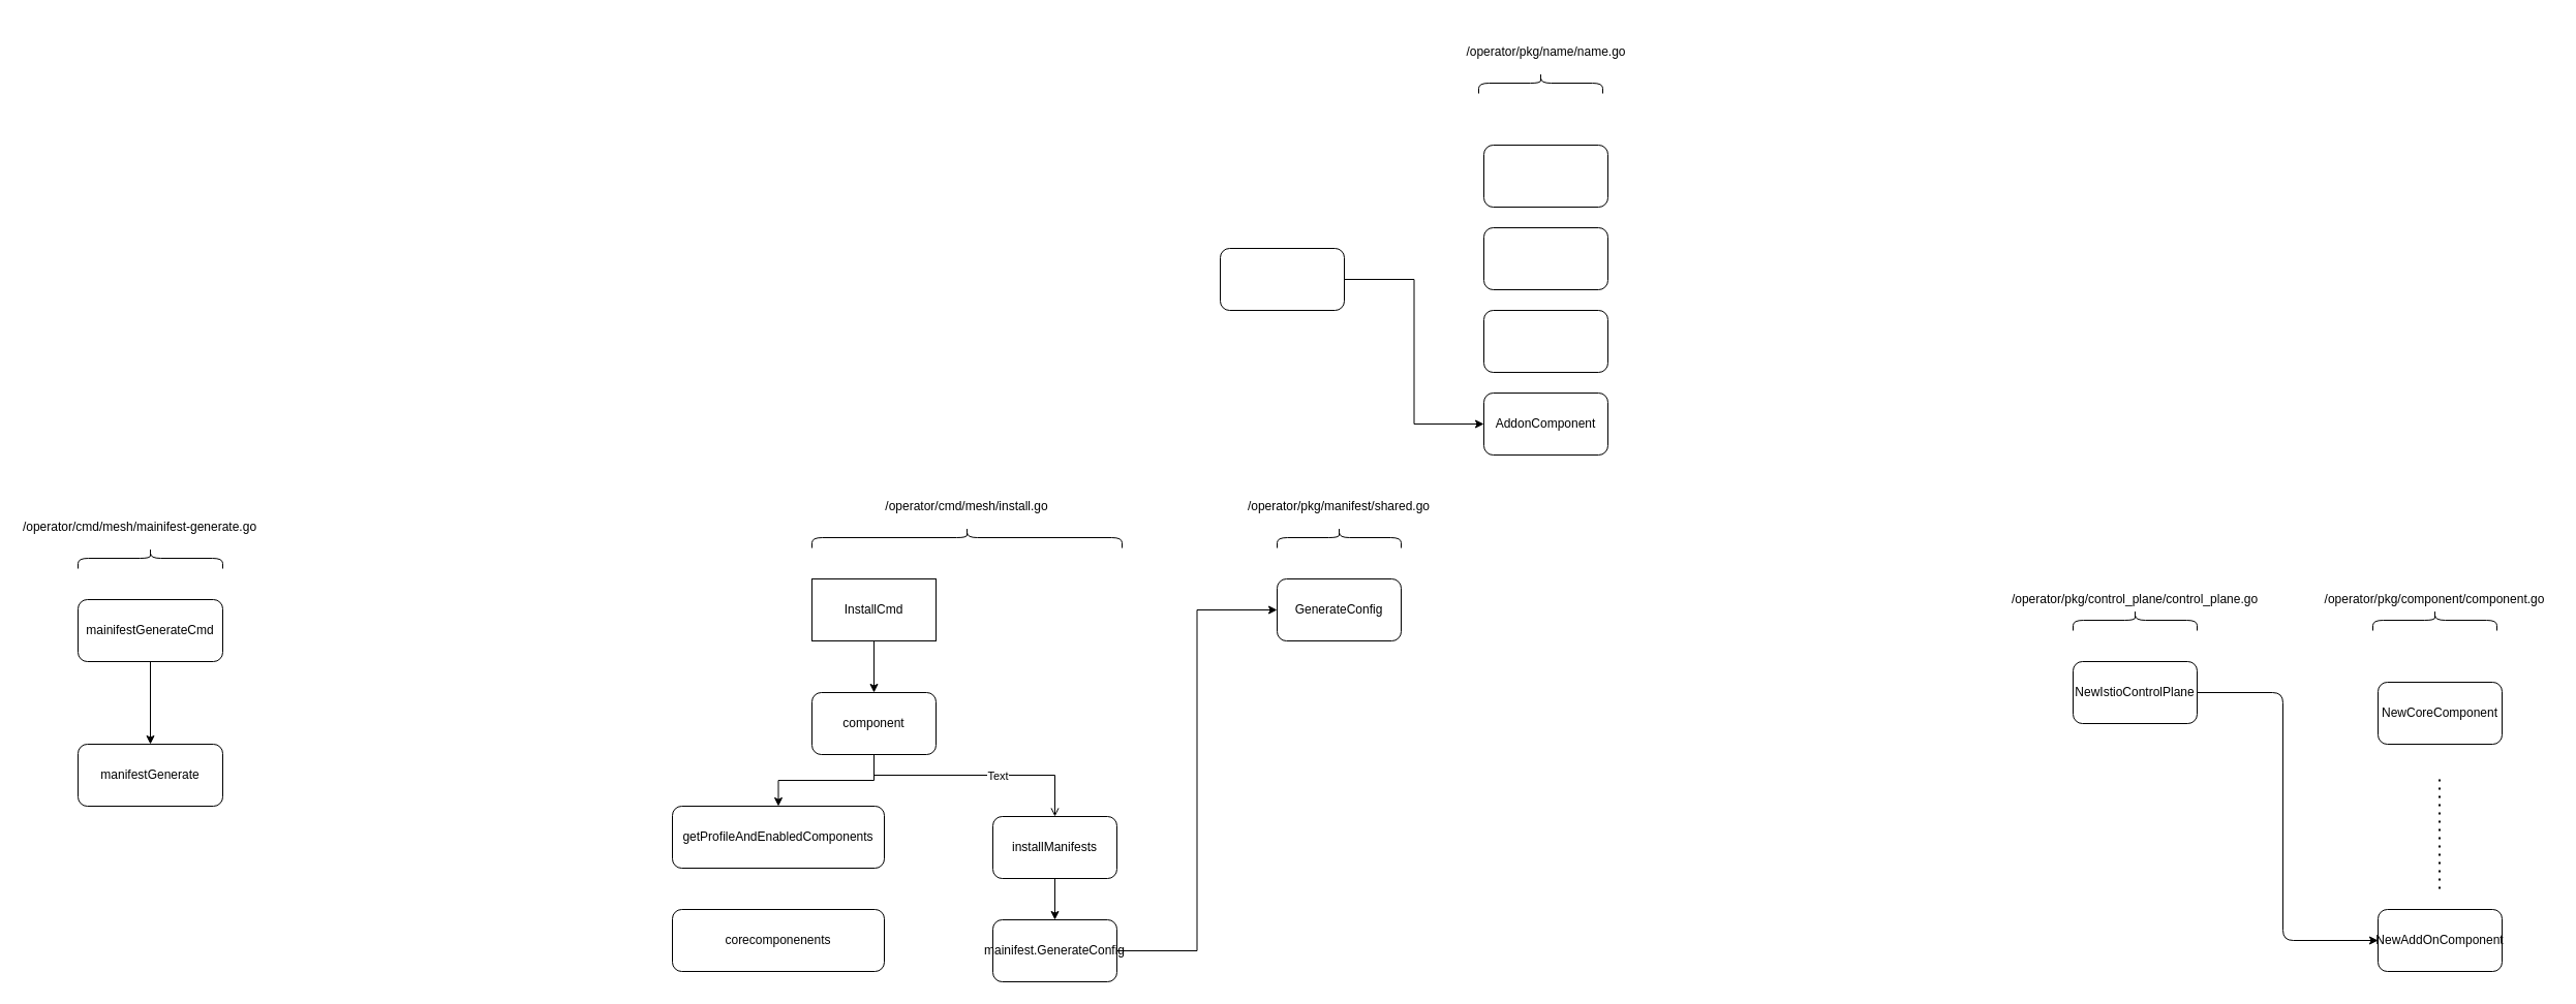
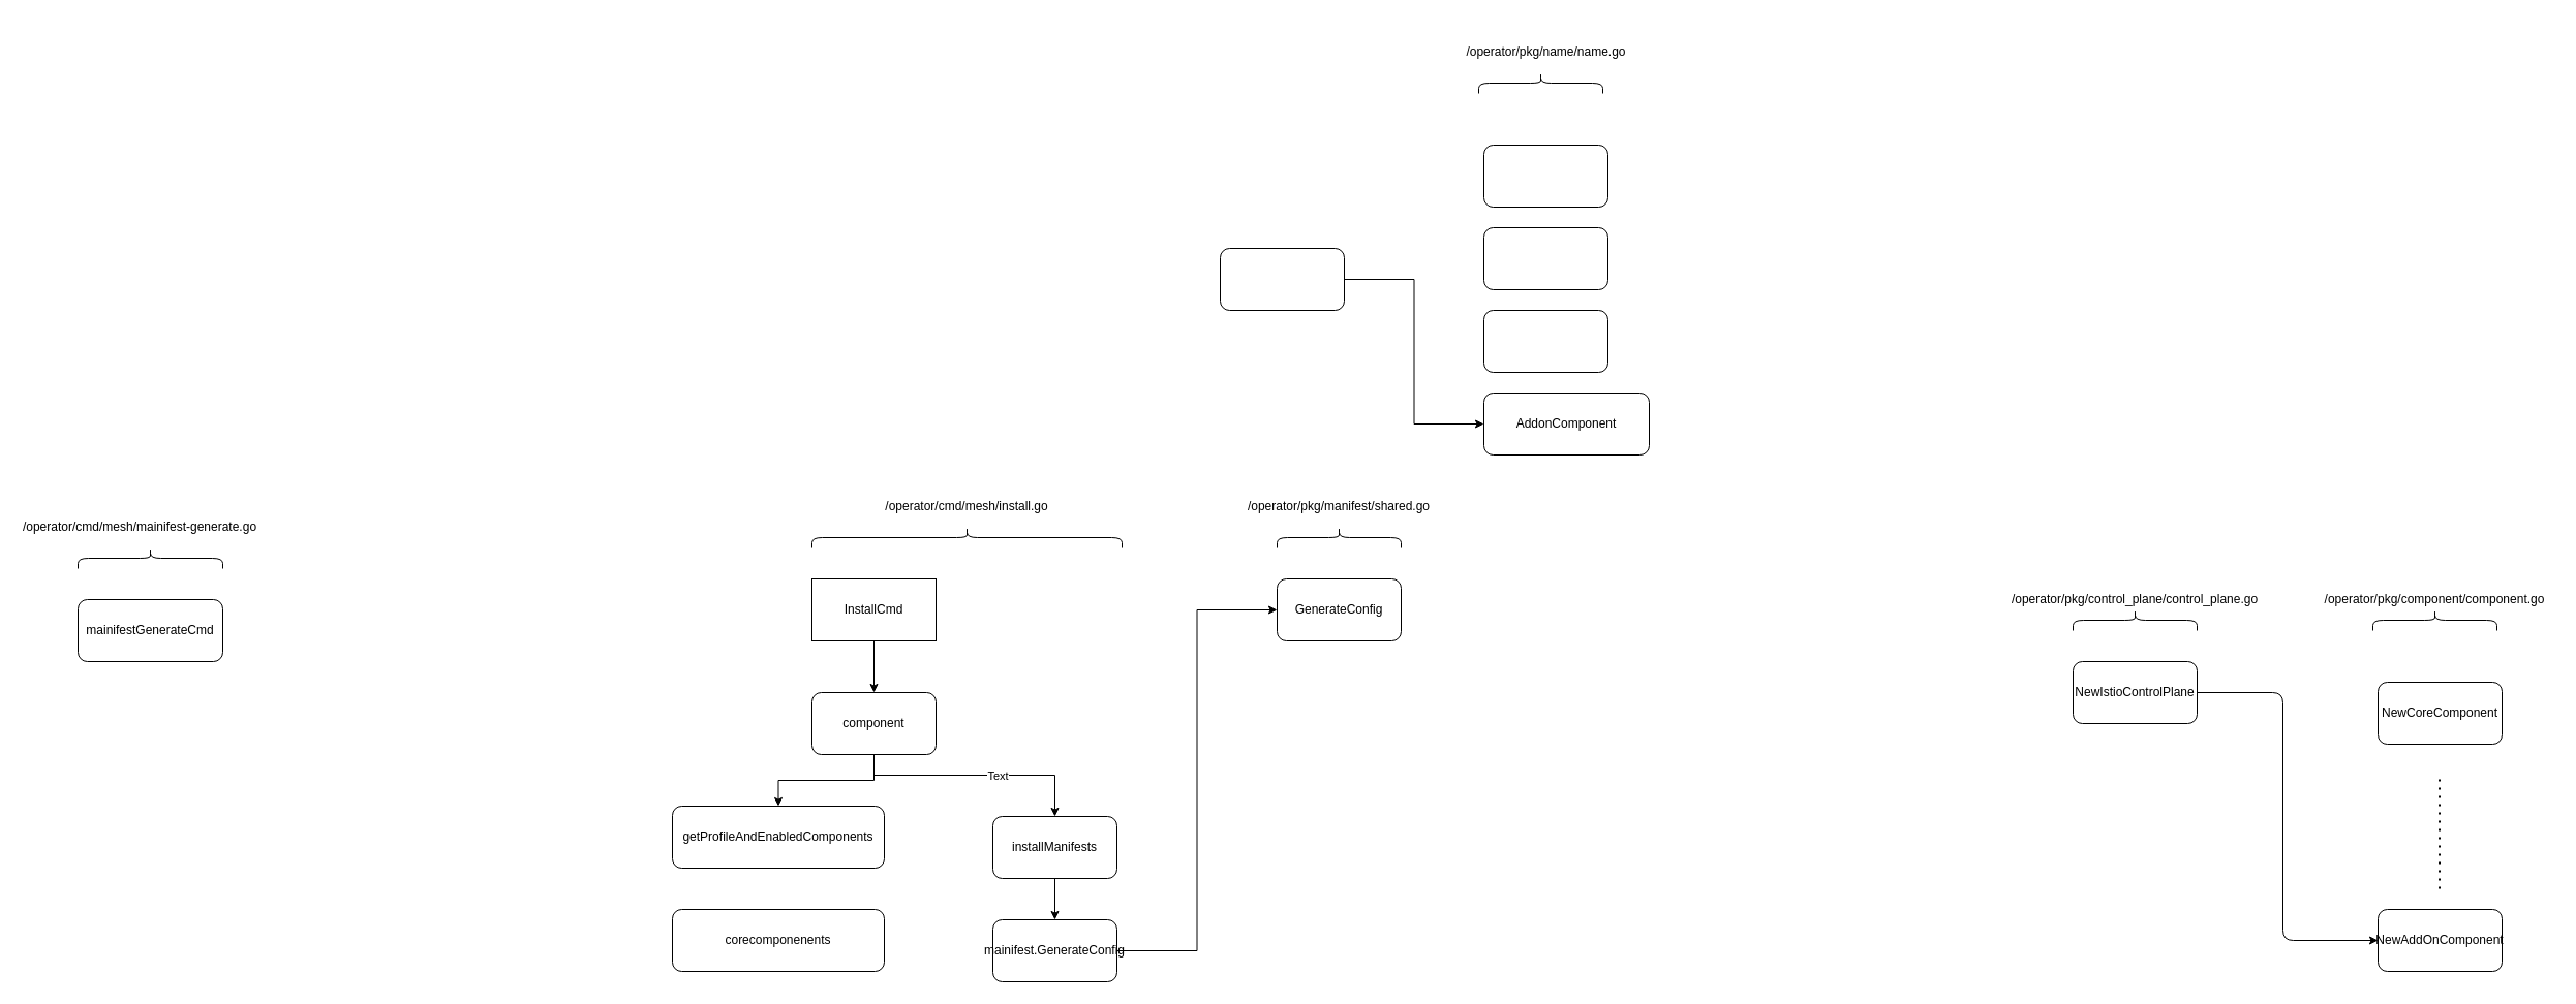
- <mxCell id="7" value="AddonComponent" style="rounded=1;whiteSpace=wrap;html=1;" parent="1" vertex="1"><mxGeometry x="1435" y="380" width="120" height="60" as="geometry" /></mxCell>
+ <mxCell id="7" value="AddonComponent" style="rounded=1;whiteSpace=wrap;html=1;" parent="1" vertex="1"><mxGeometry x="1435" y="380" width="160" height="60" as="geometry" /></mxCell>
- <mxCell id="37" value="" style="edgeStyle=orthogonalEdgeStyle;rounded=0;orthogonalLoop=1;jettySize=auto;html=1;" edge="1" parent="1" source="38" target="40"><mxGeometry relative="1" as="geometry" /></mxCell>
- <mxCell id="40" value="manifestGenerate" style="rounded=1;whiteSpace=wrap;html=1;" vertex="1" parent="1"><mxGeometry x="75" y="720" width="140" height="60" as="geometry" /></mxCell>
- <mxCell id="23" value="" style="edgeStyle=orthogonalEdgeStyle;rounded=0;orthogonalLoop=1;jettySize=auto;html=1;endArrow=open;" parent="1" source="26" target="22" edge="1"><mxGeometry relative="1" as="geometry"><Array as="points"><mxPoint x="845" y="750" /><mxPoint y="750" x="1020" /></Array></mxGeometry></mxCell>
+ <mxCell id="23" value="" style="edgeStyle=orthogonalEdgeStyle;rounded=0;orthogonalLoop=1;jettySize=auto;html=1;" parent="1" source="26" target="22" edge="1"><mxGeometry relative="1" as="geometry"><Array as="points"><mxPoint x="845" y="750" /><mxPoint y="750" x="1020" /></Array></mxGeometry></mxCell>
